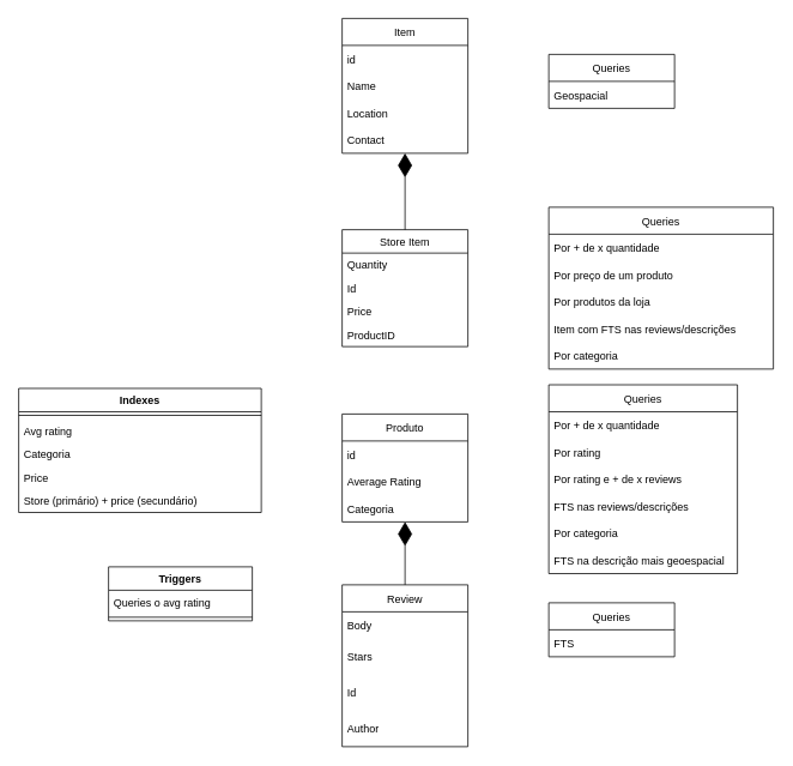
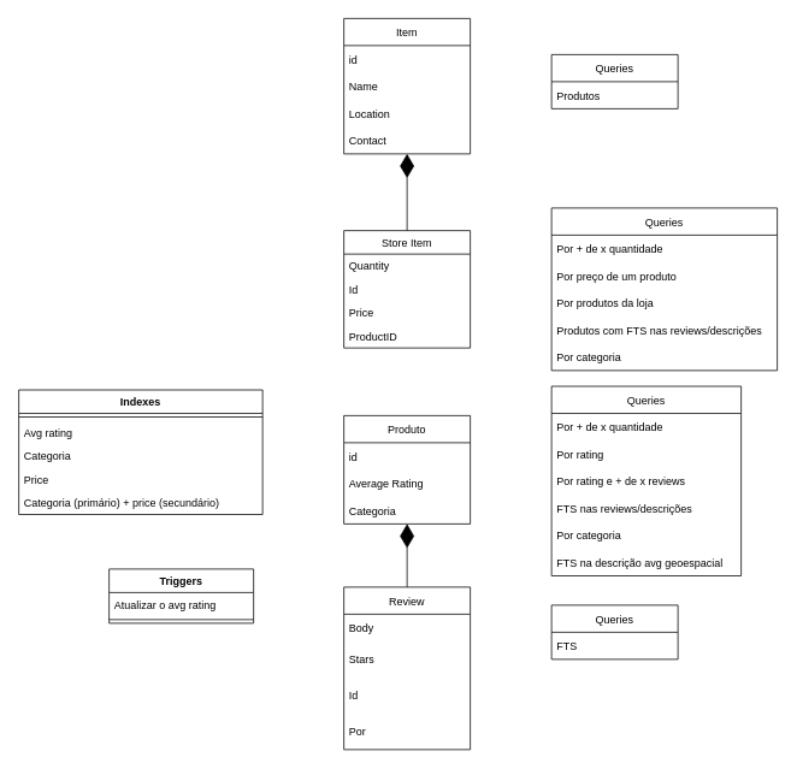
- <mxCell id="24" value="Geospacial" style="text;strokeColor=none;fillColor=none;align=left;verticalAlign=middle;spacingLeft=4;spacingRight=4;overflow=hidden;points=[[0,0.5],[1,0.5]];portConstraint=eastwest;rotatable=0;" vertex="1" parent="23"><mxGeometry y="30" width="140" height="30" as="geometry" /></mxCell>
+ <mxCell id="24" value="Produtos" style="text;strokeColor=none;fillColor=none;align=left;verticalAlign=middle;spacingLeft=4;spacingRight=4;overflow=hidden;points=[[0,0.5],[1,0.5]];portConstraint=eastwest;rotatable=0;" vertex="1" parent="23"><mxGeometry y="30" width="140" height="30" as="geometry" /></mxCell>
- <mxCell id="29" value="Item com FTS nas reviews/descrições" style="text;strokeColor=none;fillColor=none;align=left;verticalAlign=middle;spacingLeft=4;spacingRight=4;overflow=hidden;points=[[0,0.5],[1,0.5]];portConstraint=eastwest;rotatable=0;" vertex="1" parent="25"><mxGeometry y="120" width="250" height="30" as="geometry" /></mxCell>
+ <mxCell id="29" value="Produtos com FTS nas reviews/descrições" style="text;strokeColor=none;fillColor=none;align=left;verticalAlign=middle;spacingLeft=4;spacingRight=4;overflow=hidden;points=[[0,0.5],[1,0.5]];portConstraint=eastwest;rotatable=0;" vertex="1" parent="25"><mxGeometry y="120" width="250" height="30" as="geometry" /></mxCell>
- <mxCell id="45" value="Store (primário) + price (secundário)" style="text;strokeColor=none;fillColor=none;align=left;verticalAlign=top;spacingLeft=4;spacingRight=4;overflow=hidden;rotatable=0;points=[[0,0.5],[1,0.5]];portConstraint=eastwest;" vertex="1" parent="40"><mxGeometry y="112" width="270" height="26" as="geometry" /></mxCell>
+ <mxCell id="45" value="Categoria (primário) + price (secundário)" style="text;strokeColor=none;fillColor=none;align=left;verticalAlign=top;spacingLeft=4;spacingRight=4;overflow=hidden;rotatable=0;points=[[0,0.5],[1,0.5]];portConstraint=eastwest;" vertex="1" parent="40"><mxGeometry y="112" width="270" height="26" as="geometry" /></mxCell>
- <mxCell id="37" value="FTS na descrição mais geoespacial" style="text;strokeColor=none;fillColor=none;align=left;verticalAlign=middle;spacingLeft=4;spacingRight=4;overflow=hidden;points=[[0,0.5],[1,0.5]];portConstraint=eastwest;rotatable=0;" vertex="1" parent="31"><mxGeometry y="180" width="210" height="30" as="geometry" /></mxCell>
+ <mxCell id="37" value="FTS na descrição avg geoespacial" style="text;strokeColor=none;fillColor=none;align=left;verticalAlign=middle;spacingLeft=4;spacingRight=4;overflow=hidden;points=[[0,0.5],[1,0.5]];portConstraint=eastwest;rotatable=0;" vertex="1" parent="31"><mxGeometry y="180" width="210" height="30" as="geometry" /></mxCell>
- <mxCell id="47" value="Queries o avg rating" style="text;strokeColor=none;fillColor=none;align=left;verticalAlign=top;spacingLeft=4;spacingRight=4;overflow=hidden;rotatable=0;points=[[0,0.5],[1,0.5]];portConstraint=eastwest;" vertex="1" parent="46"><mxGeometry y="26" width="160" height="26" as="geometry" /></mxCell>
+ <mxCell id="47" value="Atualizar o avg rating" style="text;strokeColor=none;fillColor=none;align=left;verticalAlign=top;spacingLeft=4;spacingRight=4;overflow=hidden;rotatable=0;points=[[0,0.5],[1,0.5]];portConstraint=eastwest;" vertex="1" parent="46"><mxGeometry y="26" width="160" height="26" as="geometry" /></mxCell>
- <mxCell id="15" value="Author" style="text;strokeColor=none;fillColor=none;align=left;verticalAlign=middle;spacingLeft=4;spacingRight=4;overflow=hidden;points=[[0,0.5],[1,0.5]];portConstraint=eastwest;rotatable=0;" vertex="1" parent="11"><mxGeometry y="140" width="140" height="40" as="geometry" /></mxCell>
+ <mxCell id="15" value="Por" style="text;strokeColor=none;fillColor=none;align=left;verticalAlign=middle;spacingLeft=4;spacingRight=4;overflow=hidden;points=[[0,0.5],[1,0.5]];portConstraint=eastwest;rotatable=0;" vertex="1" parent="11"><mxGeometry y="140" width="140" height="40" as="geometry" /></mxCell>
